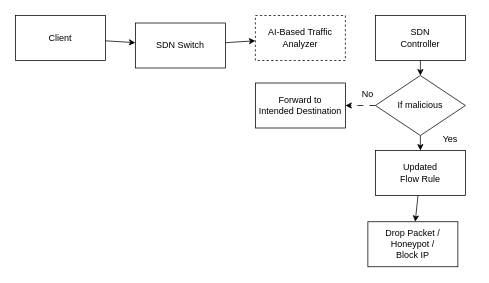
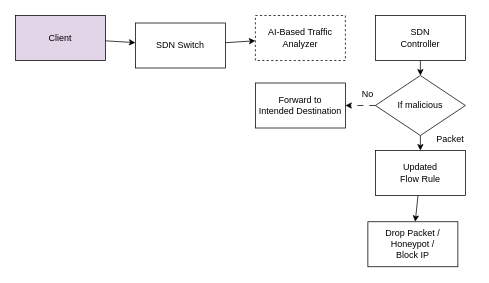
- <mxCell id="3" value="Client" style="rounded=0;whiteSpace=wrap;html=1;" parent="1" vertex="1"><mxGeometry x="20" y="20" width="120" height="60" as="geometry" /></mxCell>
+ <mxCell id="3" value="Client" style="rounded=0;whiteSpace=wrap;html=1;fillColor=#e1d5e7;" parent="1" vertex="1"><mxGeometry x="20" y="20" width="120" height="60" as="geometry" /></mxCell>
- <mxCell id="15" value="Yes" style="text;html=1;strokeColor=none;fillColor=none;align=center;verticalAlign=middle;whiteSpace=wrap;rounded=0;" vertex="1" parent="1"><mxGeometry x="570" y="170" width="60" height="30" as="geometry" /></mxCell>
+ <mxCell id="15" value="Packet" style="text;html=1;strokeColor=none;fillColor=none;align=center;verticalAlign=middle;whiteSpace=wrap;rounded=0;" vertex="1" parent="1"><mxGeometry x="570" y="170" width="60" height="30" as="geometry" /></mxCell>
